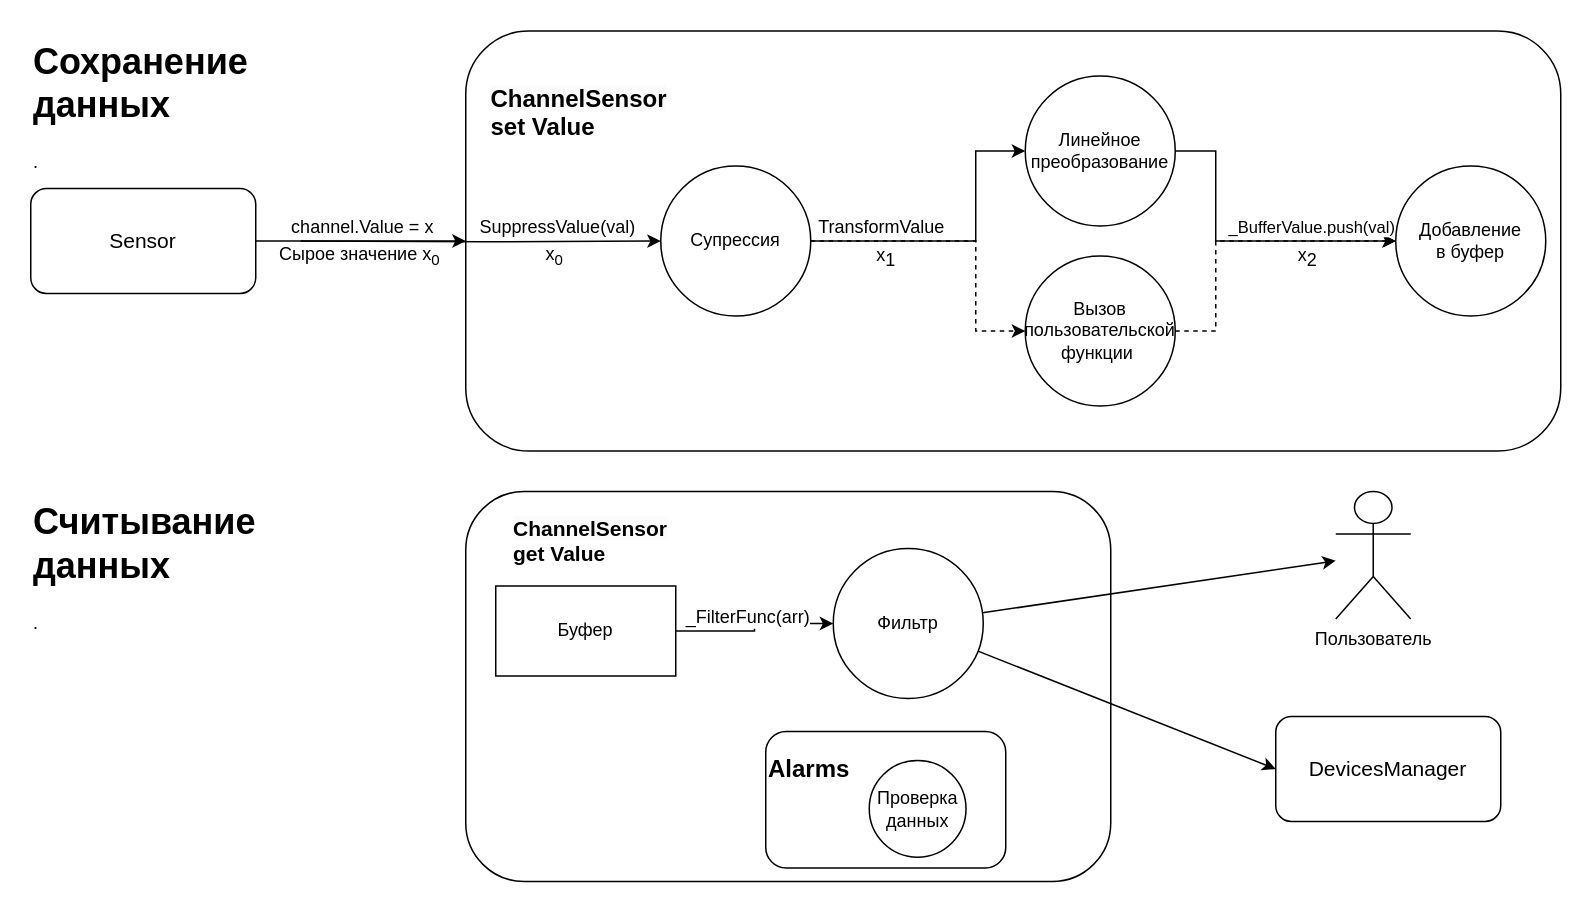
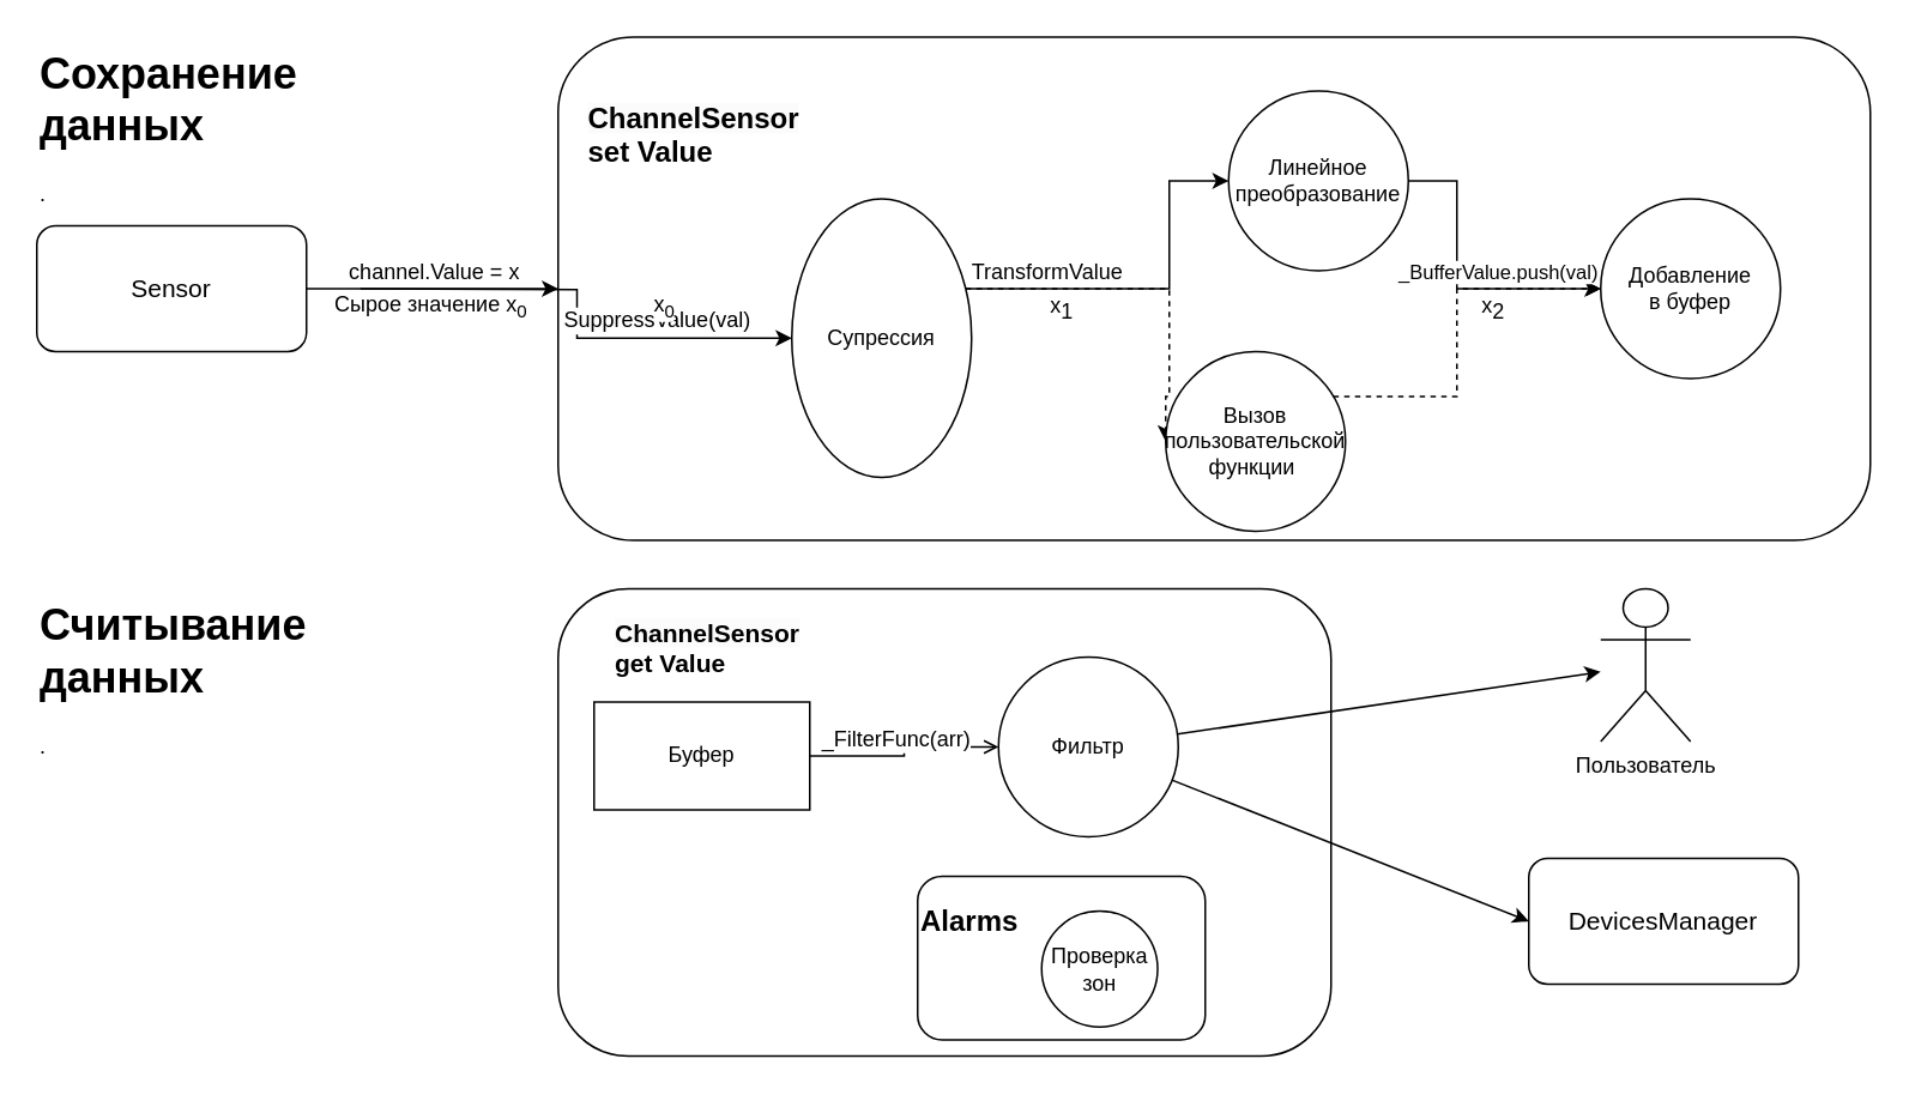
- <mxCell id="13" value="Супрессия" style="ellipse;whiteSpace=wrap;html=1;aspect=fixed;fontSize=12;" parent="1" vertex="1"><mxGeometry x="440" y="110" width="100" height="100" as="geometry" /></mxCell>
+ <mxCell id="13" value="Супрессия" style="ellipse;whiteSpace=wrap;html=1;aspect=fixed;fontSize=12;" parent="1" vertex="1"><mxGeometry x="440" y="110" width="100" height="155" as="geometry" /></mxCell>
- <mxCell id="15" value="Добавление&lt;br style=&quot;font-size: 12px;&quot;&gt;в буфер" style="ellipse;whiteSpace=wrap;html=1;aspect=fixed;fontSize=12;" parent="1" vertex="1"><mxGeometry x="930" y="110" width="100" height="100" as="geometry" /></mxCell>
+ <mxCell id="15" value="Добавление&lt;br style=&quot;font-size: 12px;&quot;&gt;в буфер" style="ellipse;whiteSpace=wrap;html=1;aspect=fixed;fontSize=12;" parent="1" vertex="1"><mxGeometry x="890" y="110" width="100" height="100" as="geometry" /></mxCell>
- <mxCell id="16" value="Вызов пользовательской функции&amp;nbsp;" style="ellipse;whiteSpace=wrap;html=1;aspect=fixed;fontSize=12;" parent="1" vertex="1"><mxGeometry x="683" y="170" width="100" height="100" as="geometry" /></mxCell>
+ <mxCell id="16" value="Вызов пользовательской функции&amp;nbsp;" style="ellipse;whiteSpace=wrap;html=1;aspect=fixed;fontSize=12;" parent="1" vertex="1"><mxGeometry x="648" y="195" width="100" height="100" as="geometry" /></mxCell>
- <mxCell id="21" style="edgeStyle=orthogonalEdgeStyle;rounded=0;orthogonalLoop=1;jettySize=auto;html=1;" parent="1" source="23" target="26" edge="1"><mxGeometry relative="1" as="geometry" /></mxCell>
+ <mxCell id="21" style="edgeStyle=orthogonalEdgeStyle;rounded=0;orthogonalLoop=1;jettySize=auto;html=1;endArrow=open;" parent="1" source="23" target="26" edge="1"><mxGeometry relative="1" as="geometry" /></mxCell>
- <mxCell id="35" value="Проверка данных" style="ellipse;whiteSpace=wrap;html=1;aspect=fixed;fontSize=12;" parent="1" vertex="1"><mxGeometry x="579" y="506.25" width="64.5" height="64.5" as="geometry" /></mxCell>
+ <mxCell id="35" value="Проверка зон" style="ellipse;whiteSpace=wrap;html=1;aspect=fixed;fontSize=12;" parent="1" vertex="1"><mxGeometry x="579" y="506.25" width="64.5" height="64.5" as="geometry" /></mxCell>
